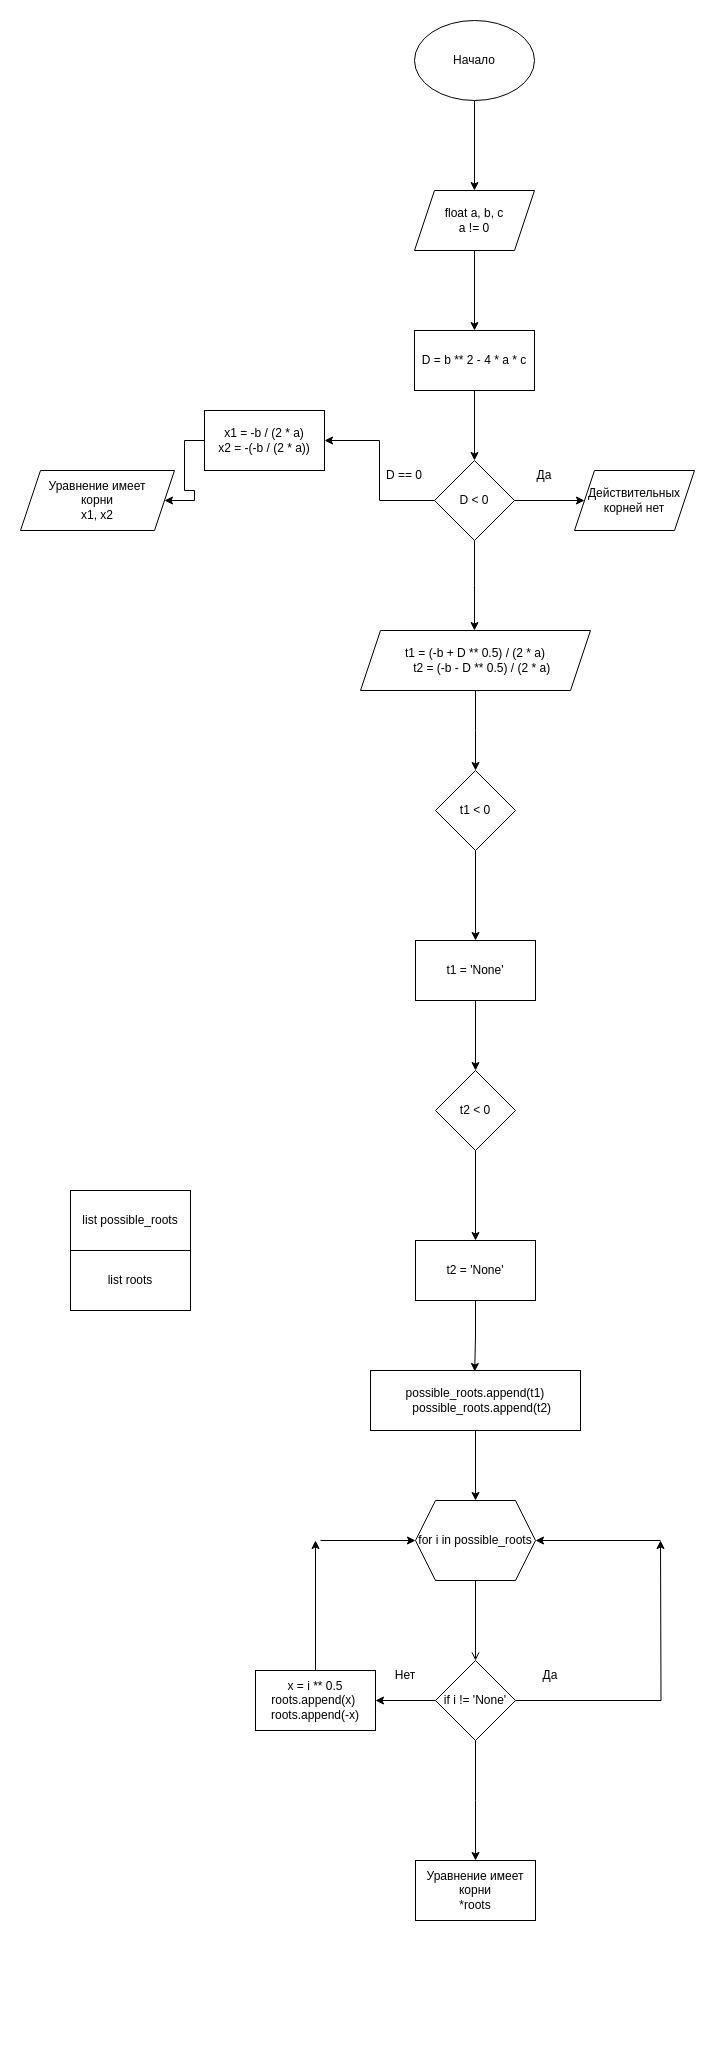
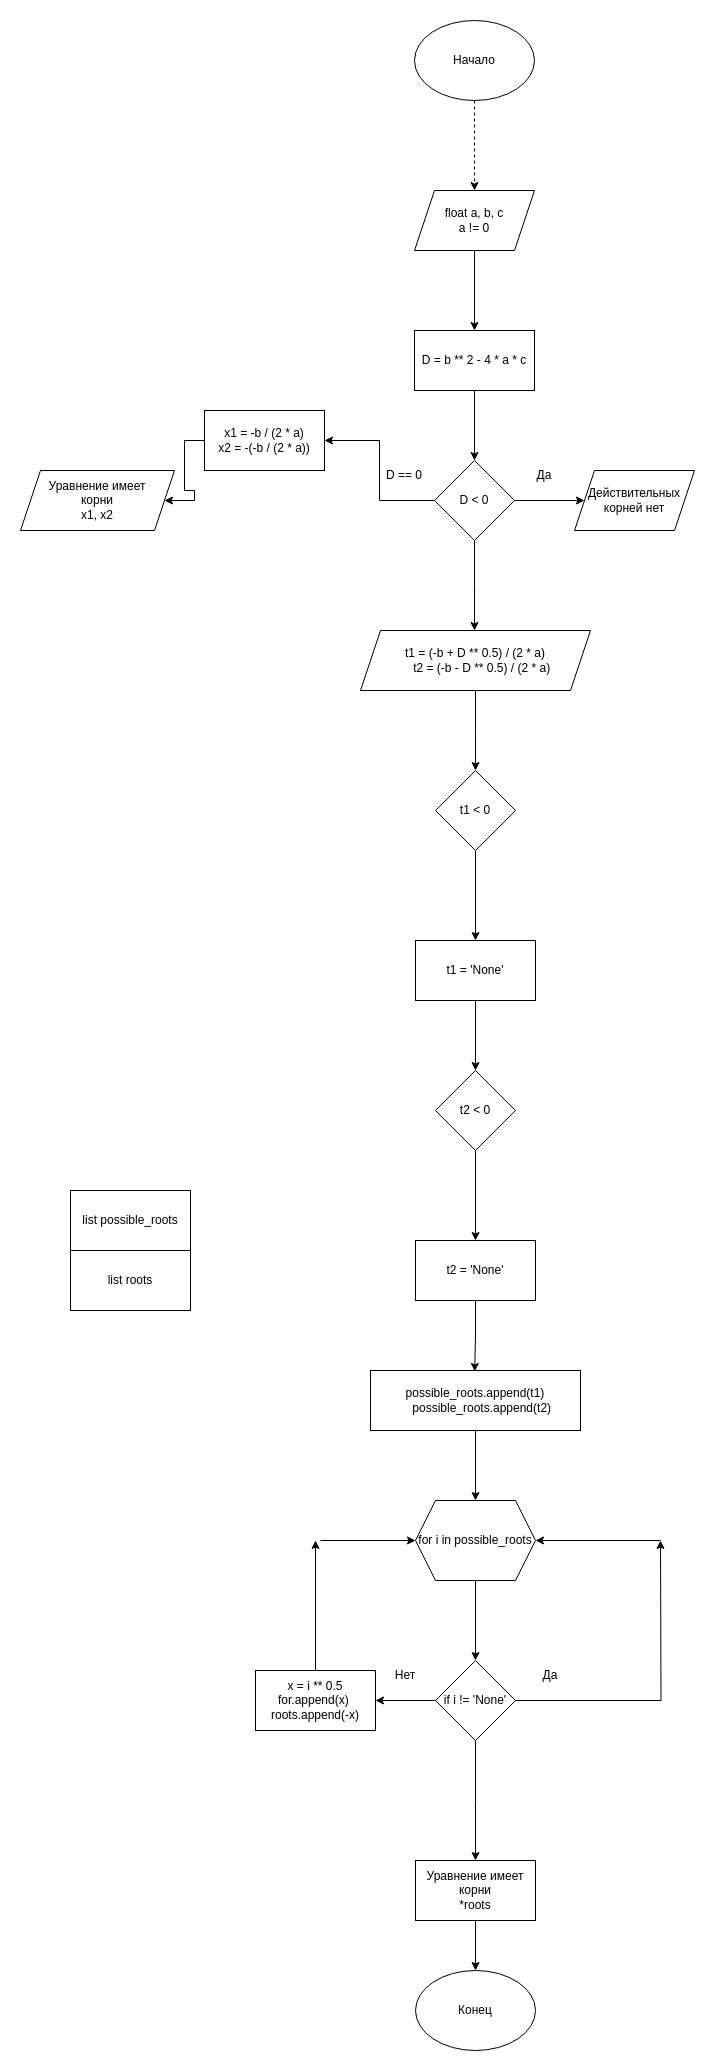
- <mxCell id="2" value="" style="edgeStyle=orthogonalEdgeStyle;rounded=0;orthogonalLoop=1;jettySize=auto;html=1;" edge="1" parent="1" source="3" target="5"><mxGeometry relative="1" as="geometry" /></mxCell>
+ <mxCell id="2" value="" style="edgeStyle=orthogonalEdgeStyle;rounded=0;orthogonalLoop=1;jettySize=auto;html=1;dashed=1;" edge="1" parent="1" source="3" target="5"><mxGeometry relative="1" as="geometry" /></mxCell>
- <mxCell id="32" value="" style="edgeStyle=orthogonalEdgeStyle;rounded=0;orthogonalLoop=1;jettySize=auto;html=1;endArrow=open;" edge="1" parent="1" source="33" target="37"><mxGeometry relative="1" as="geometry" /></mxCell>
+ <mxCell id="32" value="" style="edgeStyle=orthogonalEdgeStyle;rounded=0;orthogonalLoop=1;jettySize=auto;html=1;" edge="1" parent="1" source="33" target="37"><mxGeometry relative="1" as="geometry" /></mxCell>
- <mxCell id="39" value="x = i ** 0.5&lt;br&gt;&lt;div&gt;roots.append(x)&lt;span&gt;&amp;nbsp; roots.append(-x)&lt;/span&gt;&lt;/div&gt;" style="whiteSpace=wrap;html=1;rounded=0;" vertex="1" parent="1"><mxGeometry x="255" y="1670" width="120" height="60" as="geometry" /></mxCell>
+ <mxCell id="39" value="x = i ** 0.5&lt;br&gt;&lt;div&gt;for.append(x)&lt;span&gt;&amp;nbsp; roots.append(-x)&lt;/span&gt;&lt;/div&gt;" style="whiteSpace=wrap;html=1;rounded=0;" vertex="1" parent="1"><mxGeometry x="255" y="1670" width="120" height="60" as="geometry" /></mxCell>
+ <mxCell id="44" value="" style="edgeStyle=orthogonalEdgeStyle;rounded=0;orthogonalLoop=1;jettySize=auto;html=1;" edge="1" parent="1" source="45" target="46"><mxGeometry relative="1" as="geometry" /></mxCell>
+ <mxCell id="46" value="Конец" style="ellipse;whiteSpace=wrap;html=1;" vertex="1" parent="1"><mxGeometry x="415" y="1970" width="120" height="80" as="geometry" /></mxCell>
